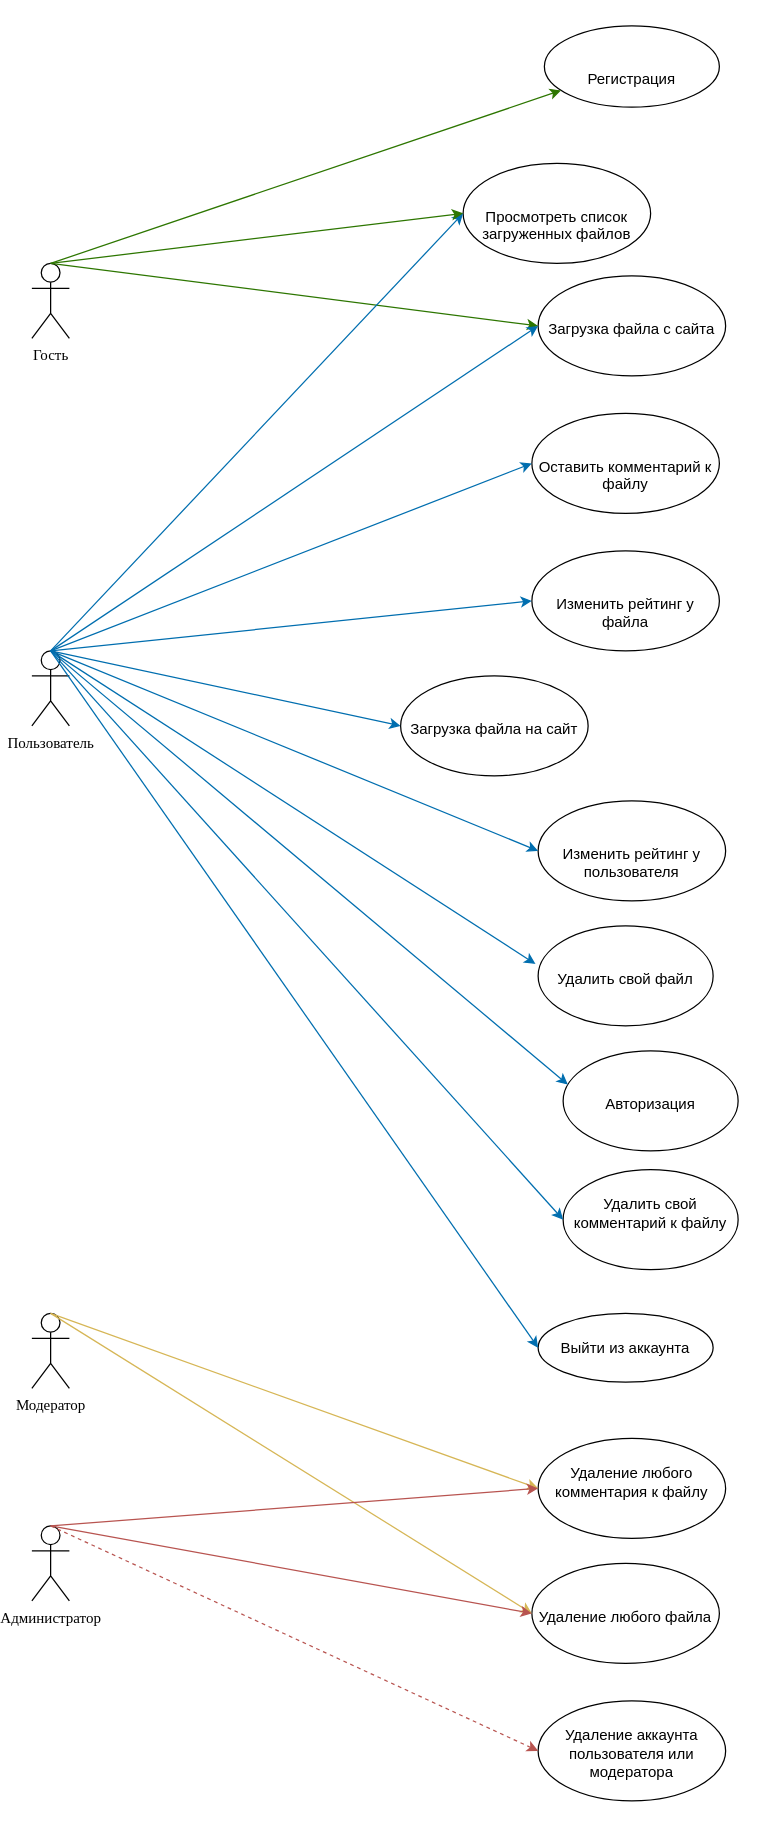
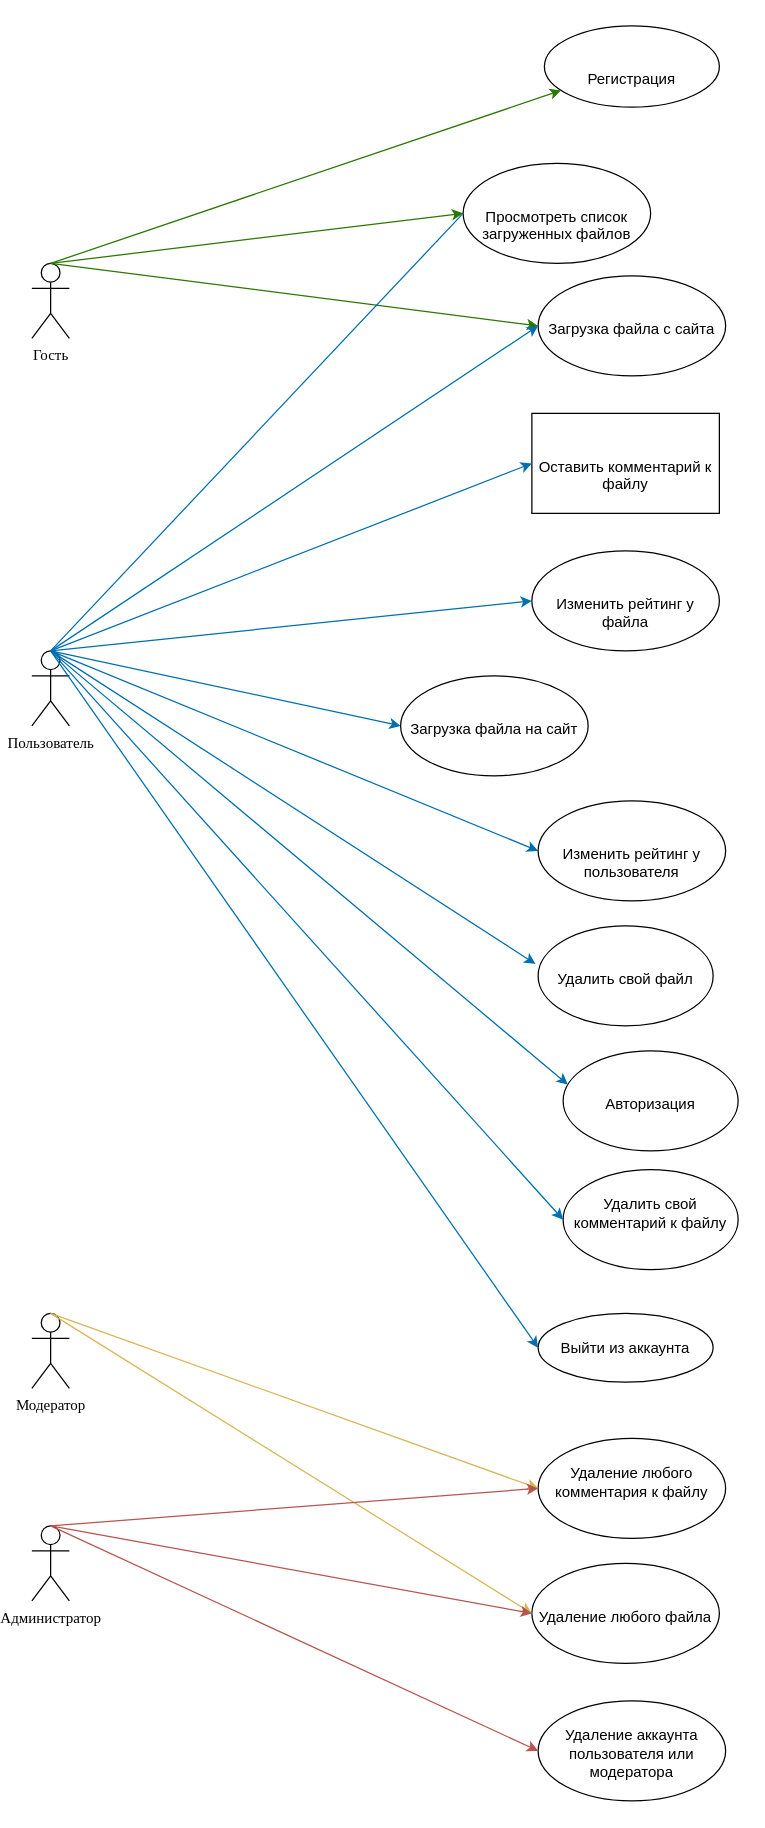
- <mxCell id="25" value="" style="endArrow=classic;html=1;fontFamily=Times New Roman;exitX=0.5;exitY=0;exitDx=0;exitDy=0;exitPerimeter=0;entryX=0;entryY=0.5;entryDx=0;entryDy=0;fillColor=#1ba1e2;strokeColor=#006EAF;" parent="1" source="7" target="21" edge="1"><mxGeometry width="50" height="50" relative="1" as="geometry"><mxPoint x="760" y="560" as="sourcePoint" /><mxPoint x="1010" y="460" as="targetPoint" /></mxGeometry></mxCell>
+ <mxCell id="25" value="" style="endArrow=none;html=1;fontFamily=Times New Roman;exitX=0.5;exitY=0;exitDx=0;exitDy=0;exitPerimeter=0;entryX=0;entryY=0.5;entryDx=0;entryDy=0;fillColor=#1ba1e2;strokeColor=#006EAF;" parent="1" source="7" target="21" edge="1"><mxGeometry width="50" height="50" relative="1" as="geometry"><mxPoint x="760" y="560" as="sourcePoint" /><mxPoint x="1010" y="460" as="targetPoint" /></mxGeometry></mxCell>
- <mxCell id="10" value="&lt;br&gt;&lt;br&gt;Оставить комментарий к файлу" style="ellipse;whiteSpace=wrap;html=1;verticalAlign=top;" parent="1" vertex="1"><mxGeometry x="420" y="330" width="150" height="80" as="geometry" /></mxCell>
+ <mxCell id="10" value="&lt;br&gt;&lt;br&gt;Оставить комментарий к файлу" style="whiteSpace=wrap;html=1;verticalAlign=top;rounded=0;" parent="1" vertex="1"><mxGeometry x="420" y="330" width="150" height="80" as="geometry" /></mxCell>
- <mxCell id="31" value="" style="endArrow=classic;html=1;fontFamily=Times New Roman;exitX=0.5;exitY=0;exitDx=0;exitDy=0;exitPerimeter=0;entryX=0;entryY=0.5;entryDx=0;entryDy=0;fontColor=#B5739D;fillColor=#f8cecc;strokeColor=#b85450;dashed=1;" parent="1" source="9" target="24" edge="1"><mxGeometry width="50" height="50" relative="1" as="geometry"><mxPoint x="1030" y="560" as="sourcePoint" /><mxPoint x="1080" y="510" as="targetPoint" /></mxGeometry></mxCell>
+ <mxCell id="31" value="" style="endArrow=classic;html=1;fontFamily=Times New Roman;exitX=0.5;exitY=0;exitDx=0;exitDy=0;exitPerimeter=0;entryX=0;entryY=0.5;entryDx=0;entryDy=0;fontColor=#B5739D;fillColor=#f8cecc;strokeColor=#b85450;" parent="1" source="9" target="24" edge="1"><mxGeometry width="50" height="50" relative="1" as="geometry"><mxPoint x="1030" y="560" as="sourcePoint" /><mxPoint x="1080" y="510" as="targetPoint" /></mxGeometry></mxCell>
